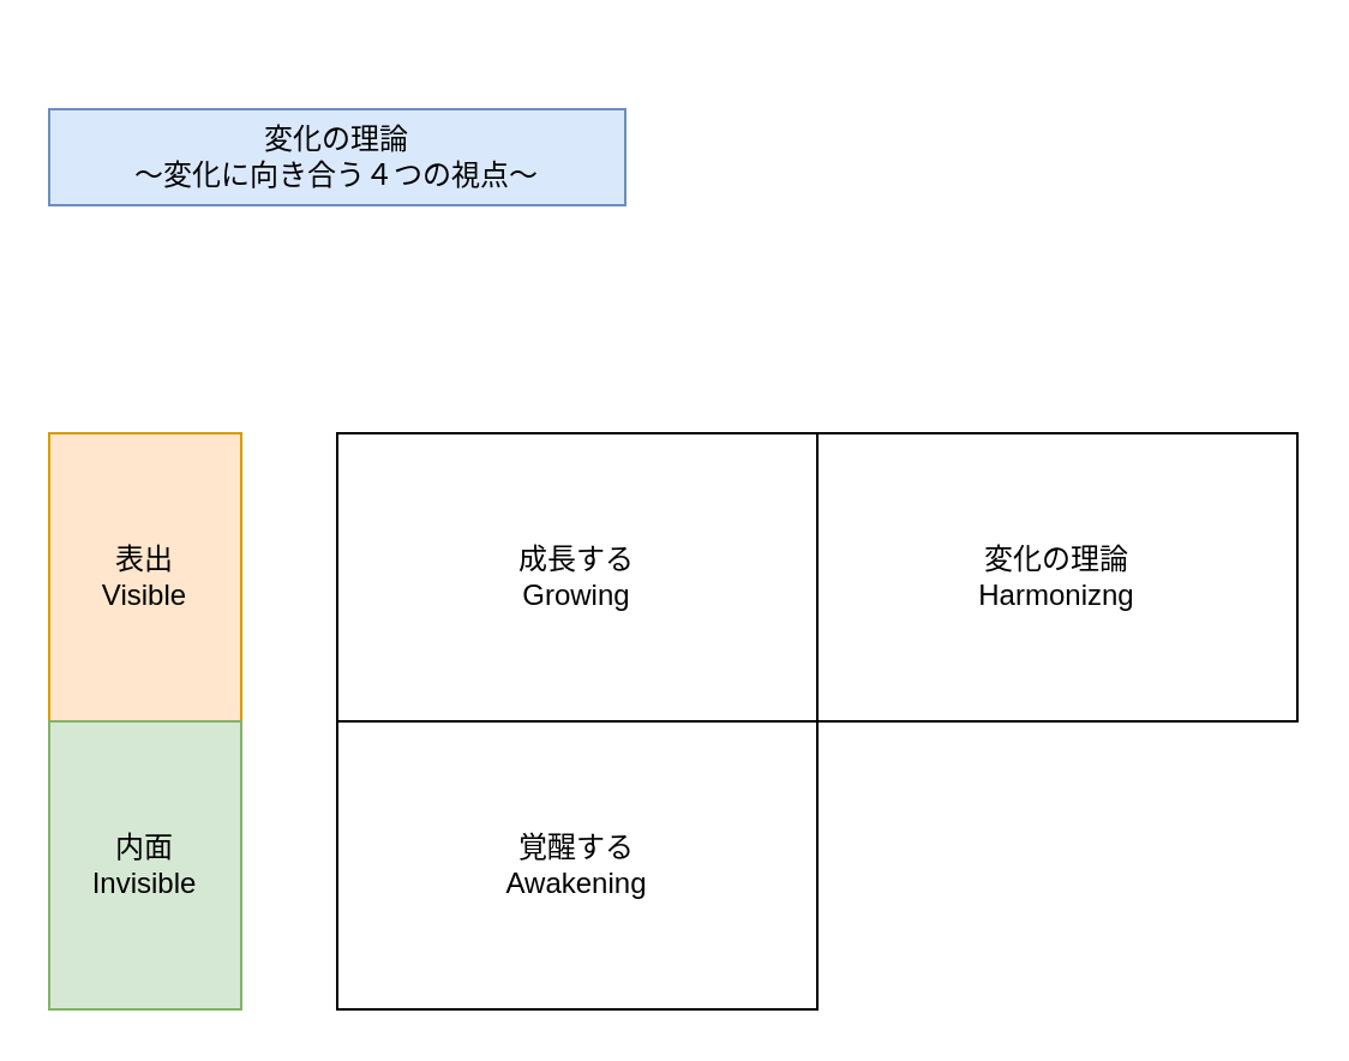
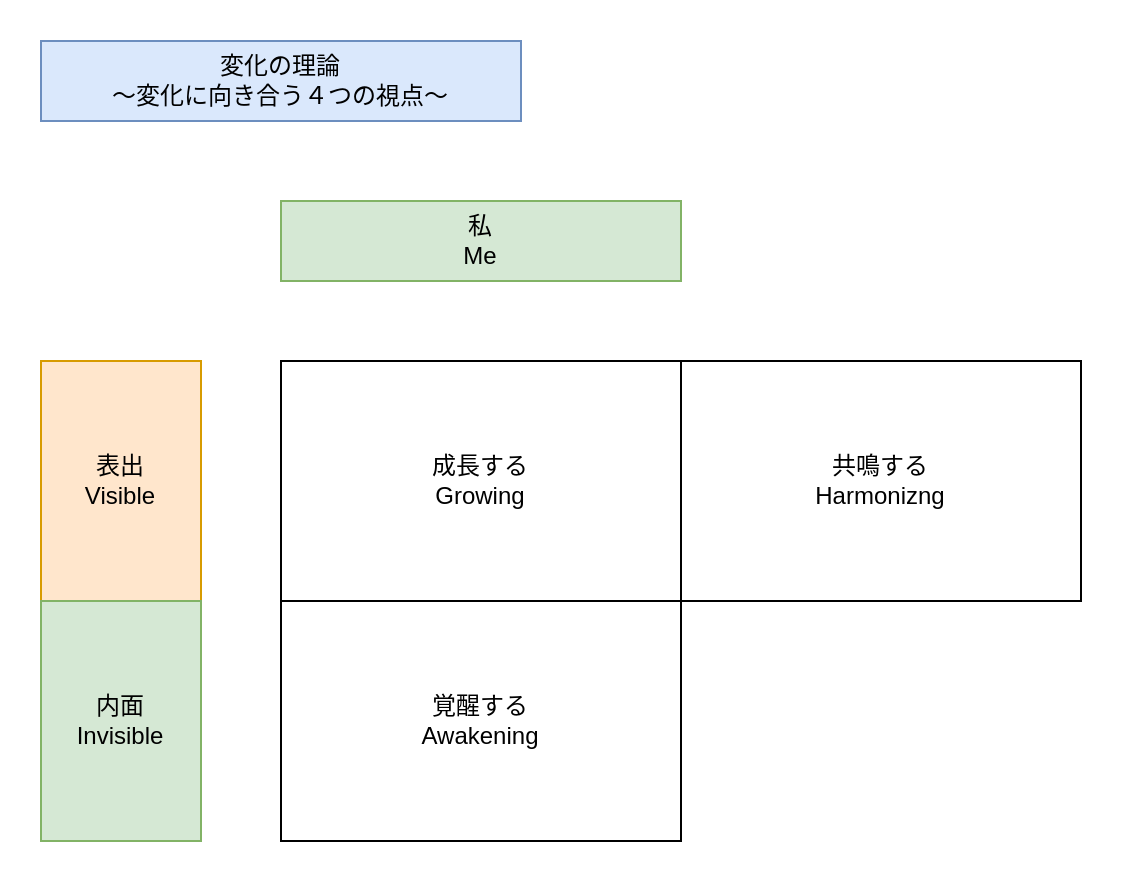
- <mxCell id="2" value="変化の理論&lt;div&gt;～変化に向き合う４つの視点～&lt;/div&gt;" style="text;html=1;align=center;verticalAlign=middle;whiteSpace=wrap;rounded=0;fillColor=#dae8fc;strokeColor=#6c8ebf;" parent="1" vertex="1"><mxGeometry x="20" y="45" width="240" height="40" as="geometry" /></mxCell>
+ <mxCell id="2" value="変化の理論&lt;div&gt;～変化に向き合う４つの視点～&lt;/div&gt;" style="text;html=1;align=center;verticalAlign=middle;whiteSpace=wrap;rounded=0;fillColor=#dae8fc;strokeColor=#6c8ebf;" parent="1" vertex="1"><mxGeometry x="20" y="20" width="240" height="40" as="geometry" /></mxCell>
+ <mxCell id="3" value="私&lt;br&gt;Me" style="rounded=0;whiteSpace=wrap;html=1;fillColor=#d5e8d4;strokeColor=#82b366;" parent="1" vertex="1"><mxGeometry x="140" y="100" width="200" height="40" as="geometry" /></mxCell>
- <mxCell id="8" value="変化の理論&lt;div&gt;Harmonizng&lt;/div&gt;" style="rounded=0;whiteSpace=wrap;html=1;" parent="1" vertex="1"><mxGeometry x="340" y="180" width="200" height="120" as="geometry" /></mxCell>
+ <mxCell id="8" value="共鳴する&lt;div&gt;Harmonizng&lt;/div&gt;" style="rounded=0;whiteSpace=wrap;html=1;" parent="1" vertex="1"><mxGeometry x="340" y="180" width="200" height="120" as="geometry" /></mxCell>
